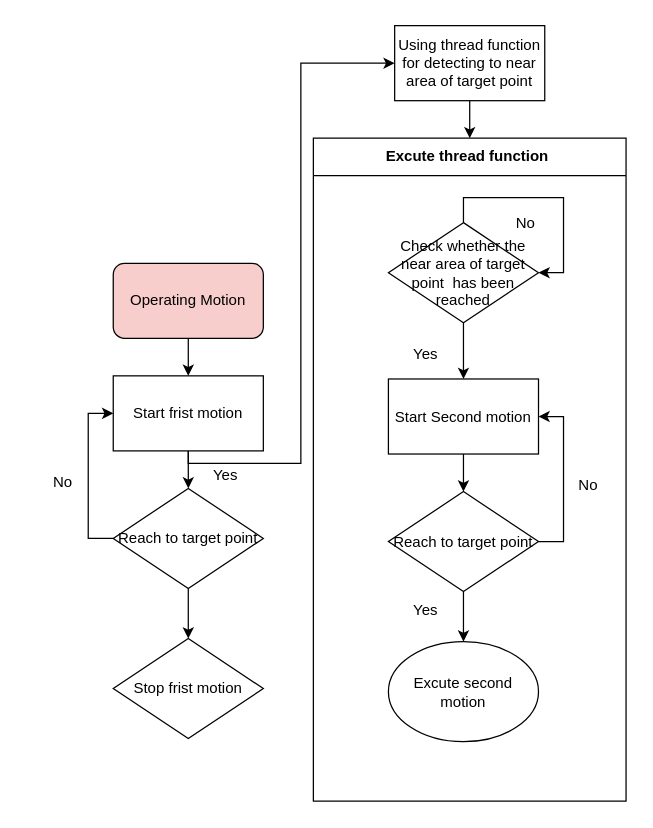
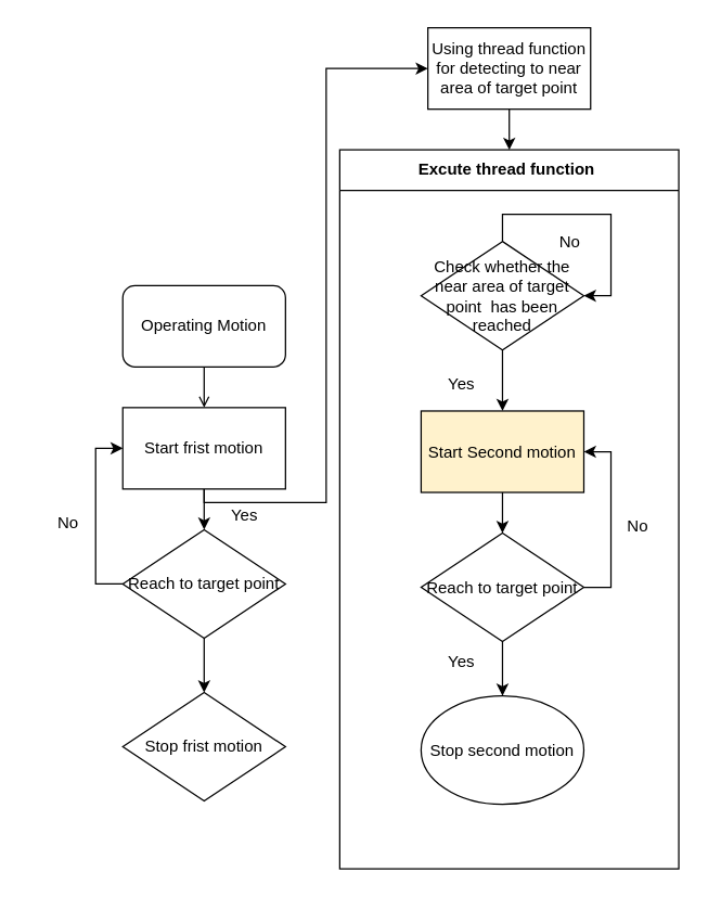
- <mxCell id="6" value="Operating Motion" style="rounded=1;whiteSpace=wrap;html=1;fillColor=#f8cecc;" vertex="1" parent="1"><mxGeometry x="90" y="210" width="120" height="60" as="geometry" /></mxCell>
+ <mxCell id="6" value="Operating Motion" style="rounded=1;whiteSpace=wrap;html=1;" vertex="1" parent="1"><mxGeometry x="90" y="210" width="120" height="60" as="geometry" /></mxCell>
- <mxCell id="5" style="edgeStyle=orthogonalEdgeStyle;rounded=0;orthogonalLoop=1;jettySize=auto;html=1;exitX=0.5;exitY=1;exitDx=0;exitDy=0;entryX=0.5;entryY=0;entryDx=0;entryDy=0;" edge="1" parent="1" source="6" target="4"><mxGeometry relative="1" as="geometry"><mxPoint x="150" y="160" as="targetPoint" /></mxGeometry></mxCell>
+ <mxCell id="5" style="edgeStyle=orthogonalEdgeStyle;rounded=0;orthogonalLoop=1;jettySize=auto;html=1;exitX=0.5;exitY=1;exitDx=0;exitDy=0;entryX=0.5;entryY=0;entryDx=0;entryDy=0;endArrow=open;" edge="1" parent="1" source="6" target="4"><mxGeometry relative="1" as="geometry"><mxPoint x="150" y="160" as="targetPoint" /></mxGeometry></mxCell>
- <mxCell id="15" value="Start Second motion" style="whiteSpace=wrap;html=1;rounded=0;" vertex="1" parent="13"><mxGeometry x="60" y="192.5" width="120" height="60" as="geometry" /></mxCell>
+ <mxCell id="15" value="Start Second motion" style="whiteSpace=wrap;html=1;rounded=0;fillColor=#fff2cc;" vertex="1" parent="13"><mxGeometry x="60" y="192.5" width="120" height="60" as="geometry" /></mxCell>
- <mxCell id="23" value="Excute second motion" style="ellipse;whiteSpace=wrap;html=1;" vertex="1" parent="13"><mxGeometry x="60" y="402.5" width="120" height="80" as="geometry" /></mxCell>
+ <mxCell id="23" value="Stop second motion" style="ellipse;whiteSpace=wrap;html=1;" vertex="1" parent="13"><mxGeometry x="60" y="402.5" width="120" height="80" as="geometry" /></mxCell>
